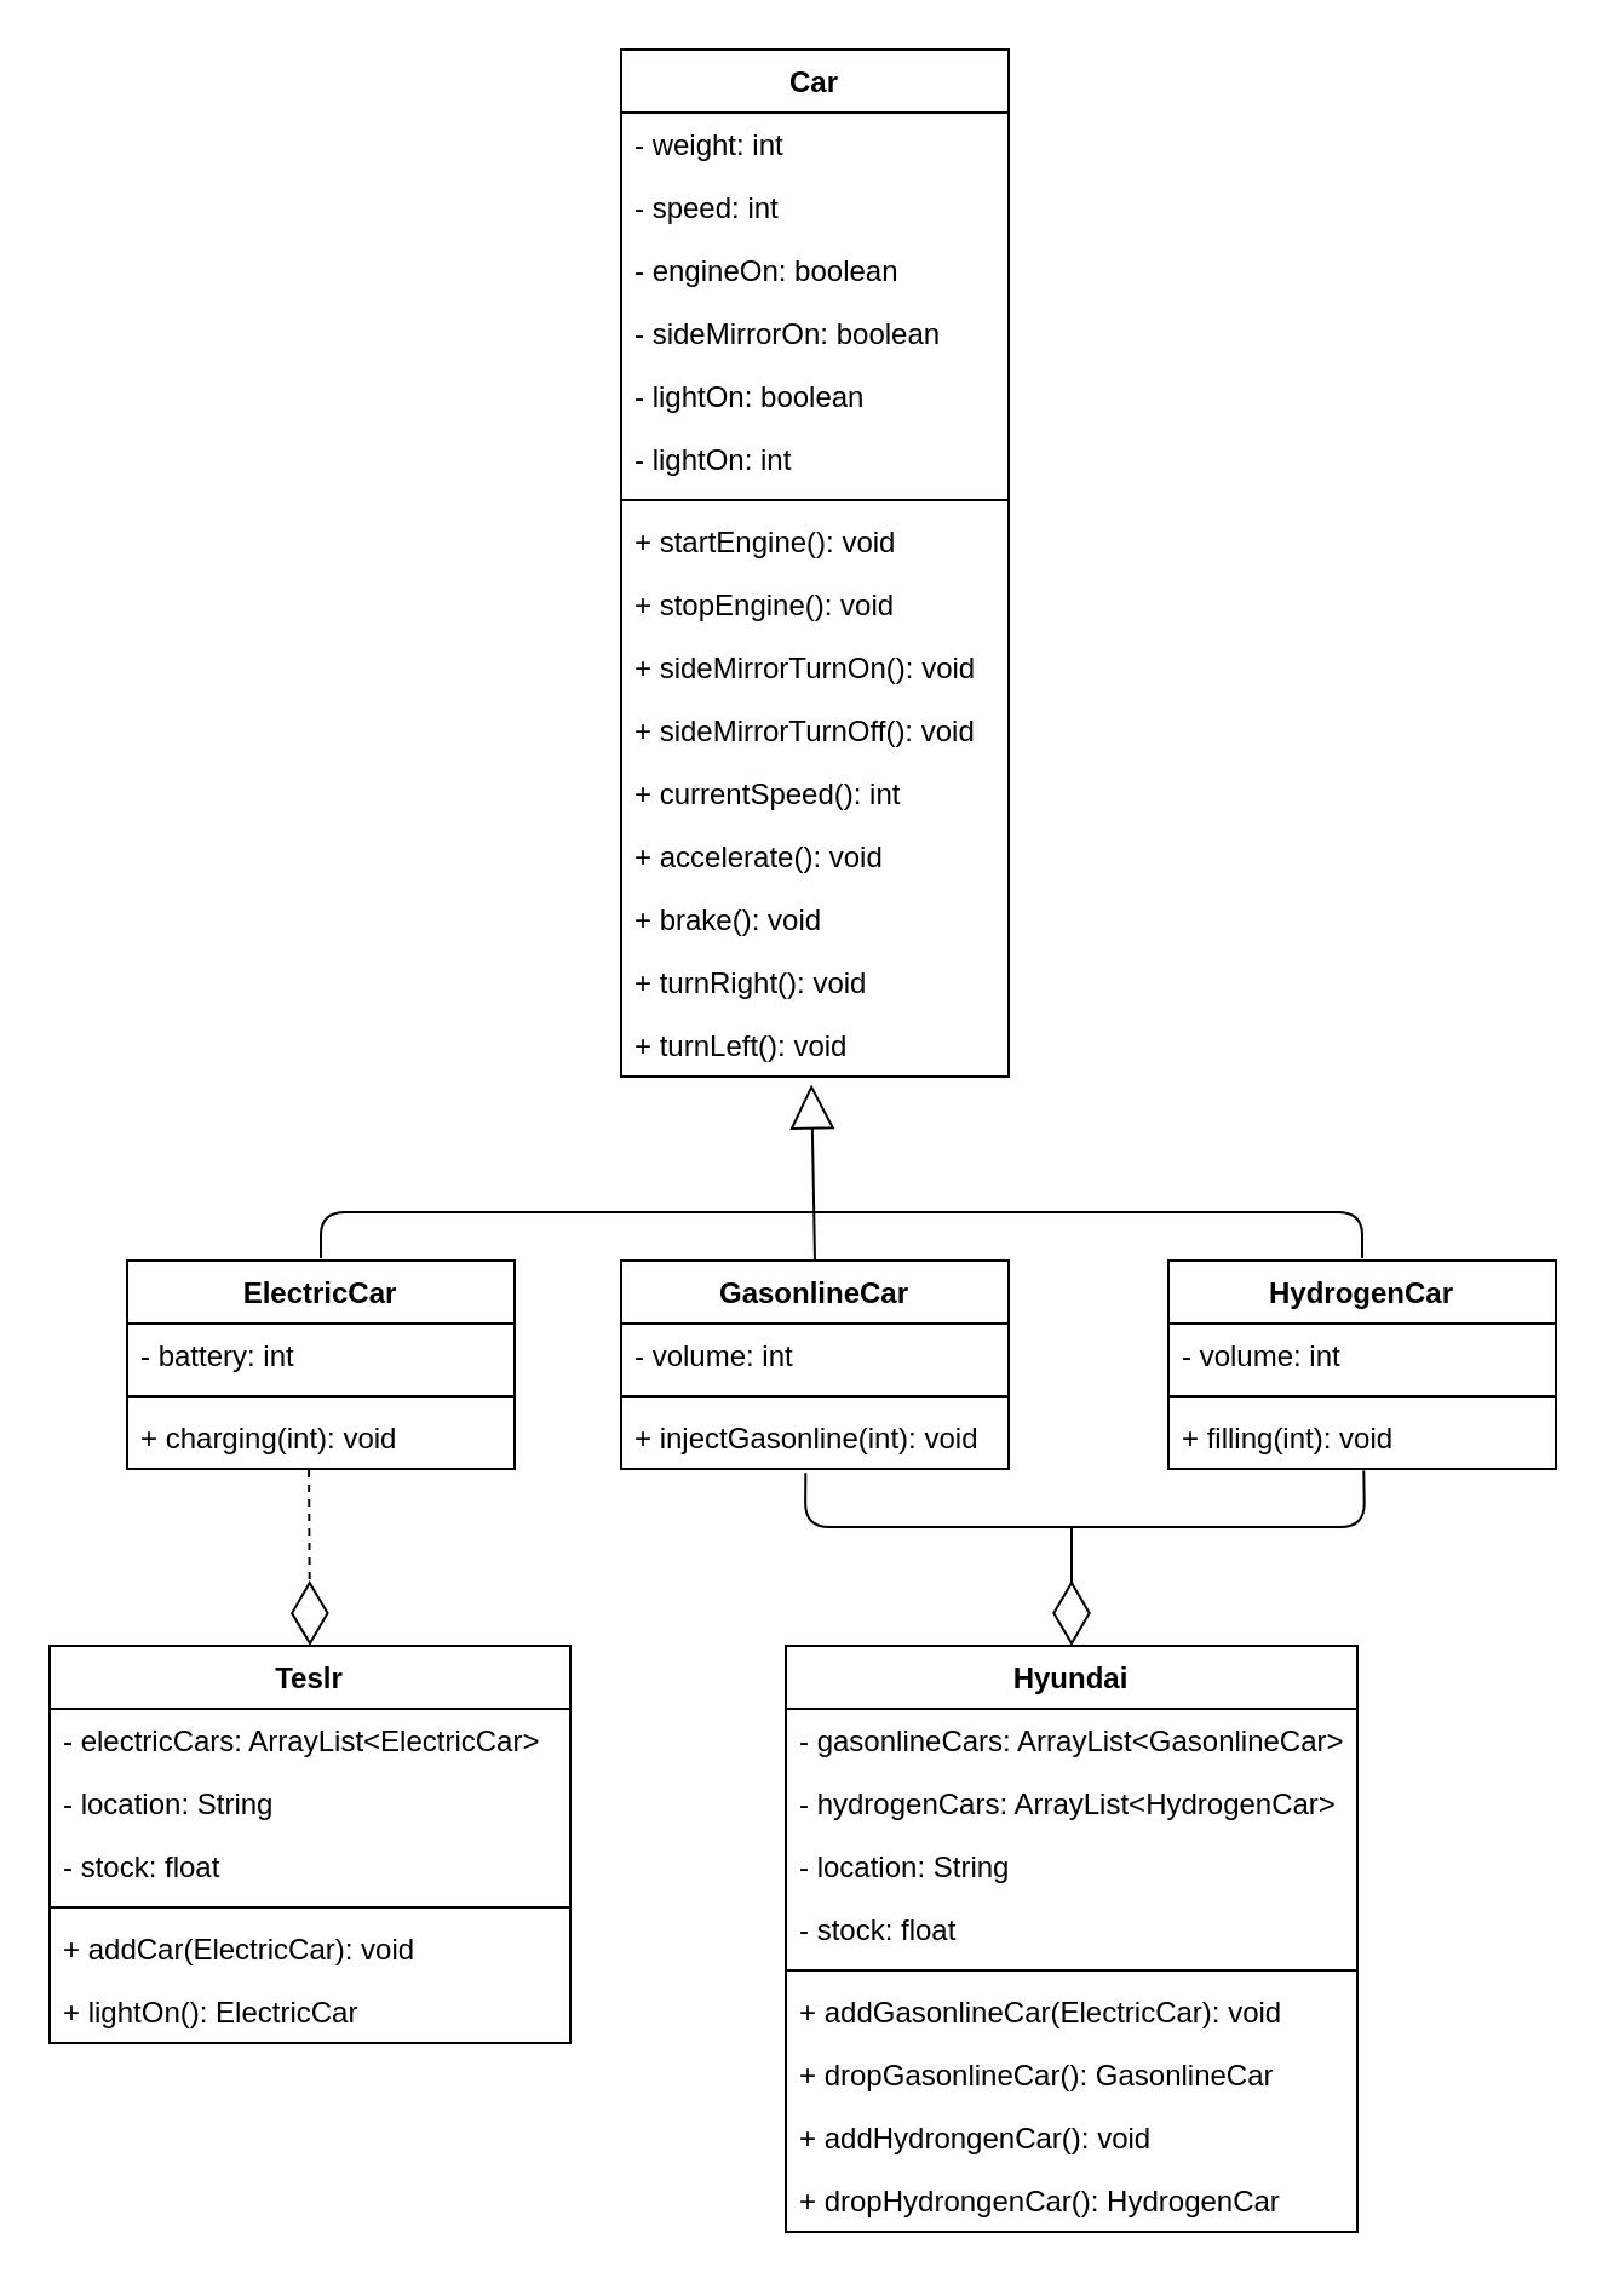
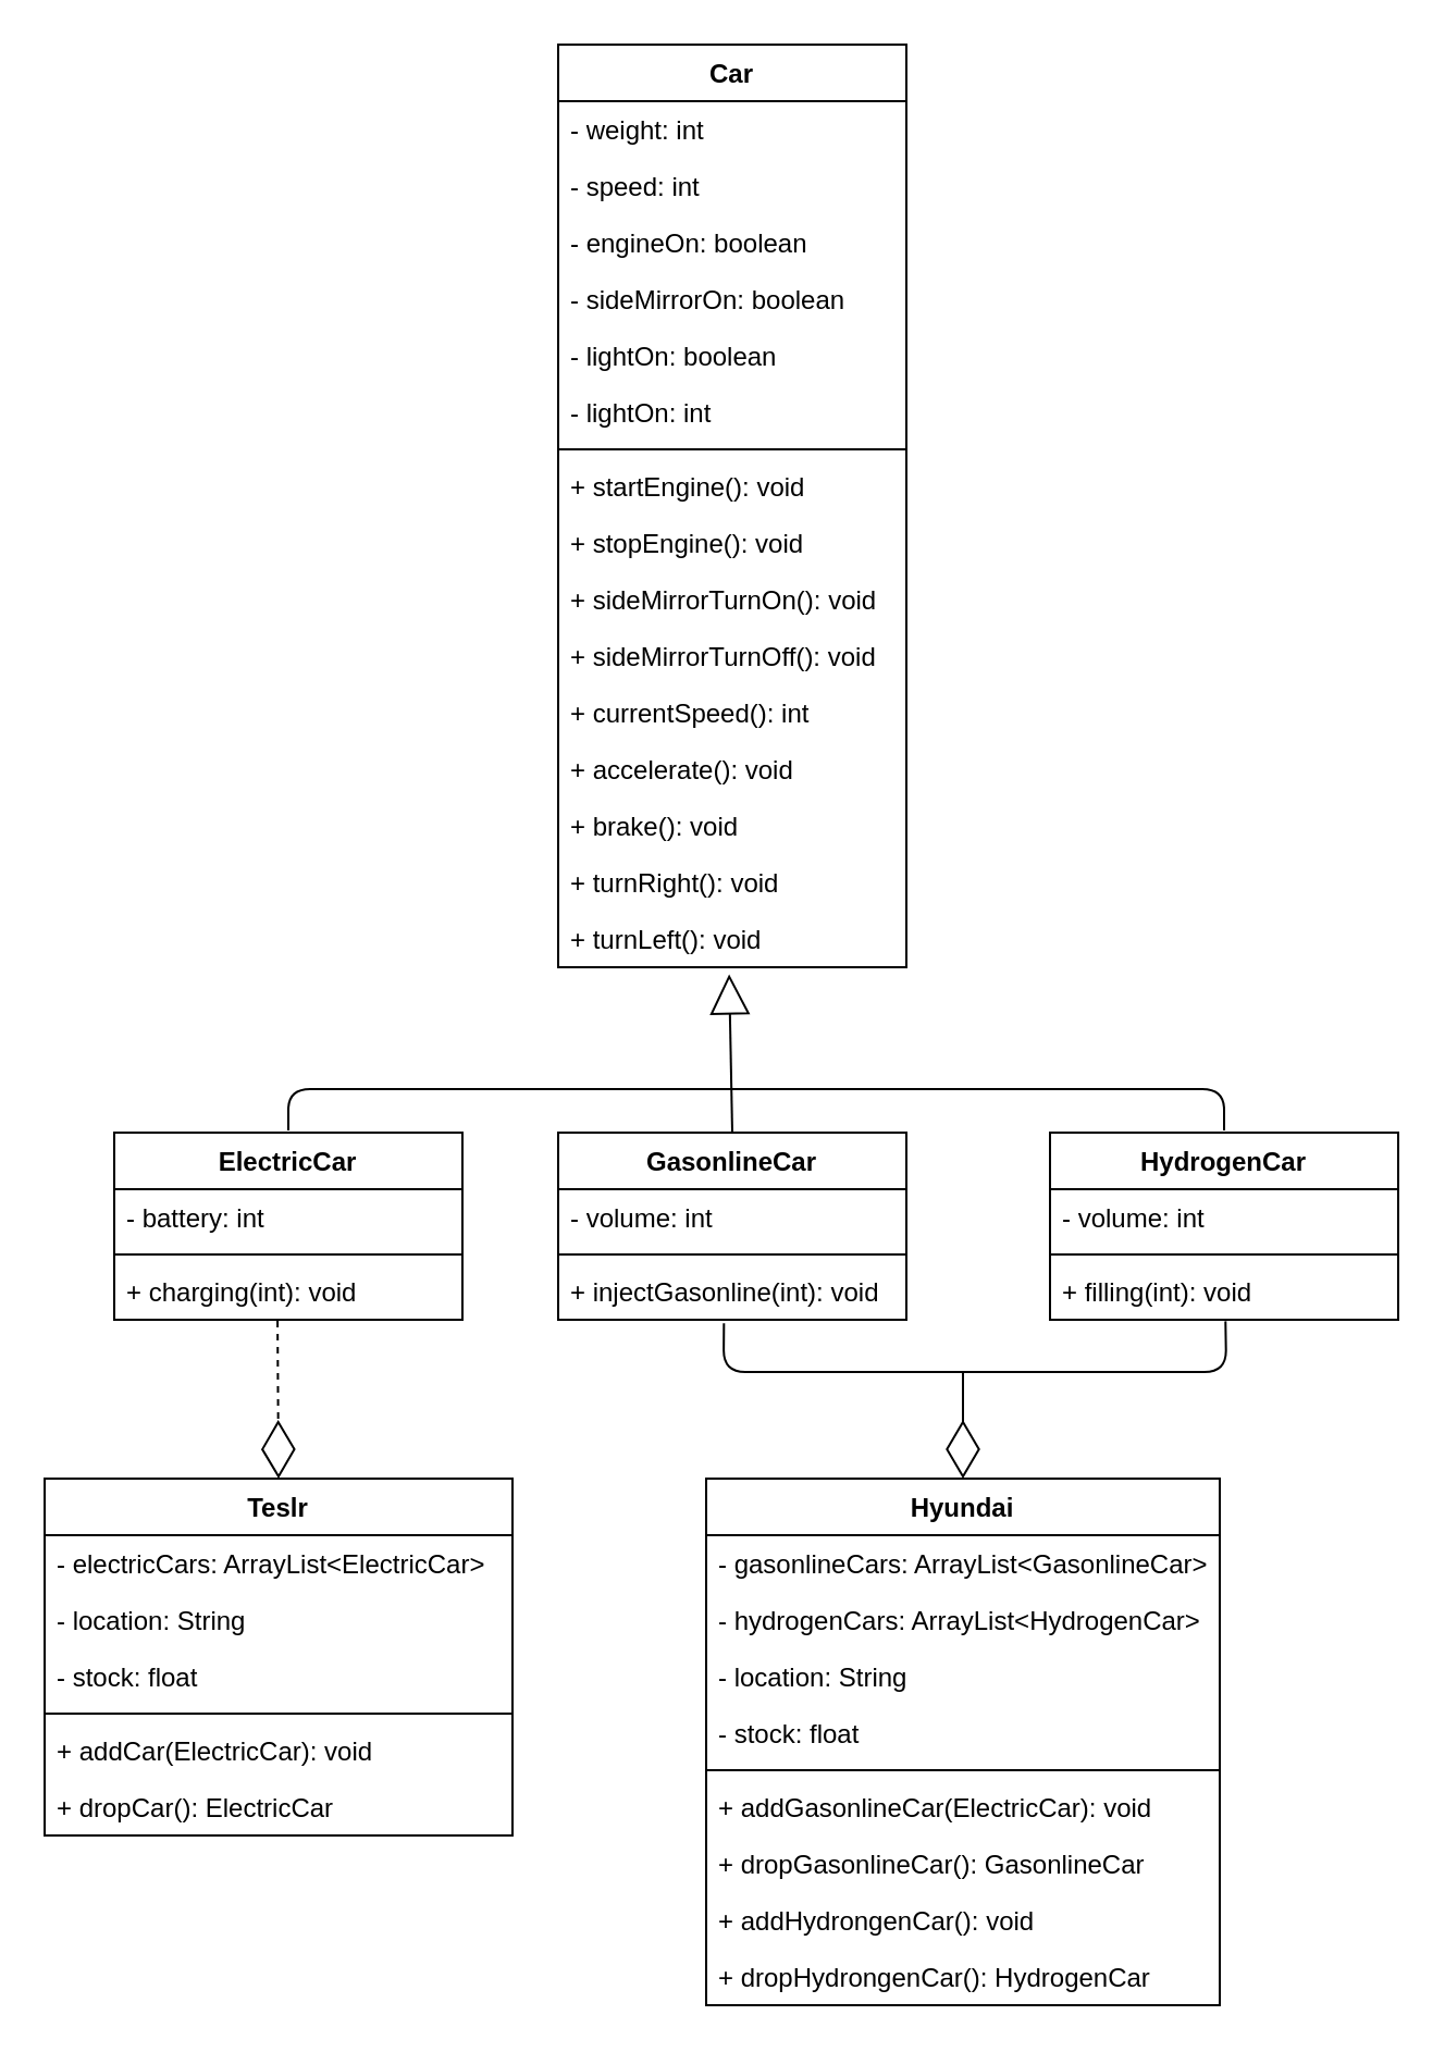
- <mxCell id="38" value="+ lightOn(): ElectricCar" style="text;strokeColor=none;fillColor=none;align=left;verticalAlign=top;spacingLeft=4;spacingRight=4;overflow=hidden;rotatable=0;points=[[0,0.5],[1,0.5]];portConstraint=eastwest;" vertex="1" parent="32"><mxGeometry y="138" width="215" height="26" as="geometry" /></mxCell>
+ <mxCell id="38" value="+ dropCar(): ElectricCar" style="text;strokeColor=none;fillColor=none;align=left;verticalAlign=top;spacingLeft=4;spacingRight=4;overflow=hidden;rotatable=0;points=[[0,0.5],[1,0.5]];portConstraint=eastwest;" vertex="1" parent="32"><mxGeometry y="138" width="215" height="26" as="geometry" /></mxCell>
